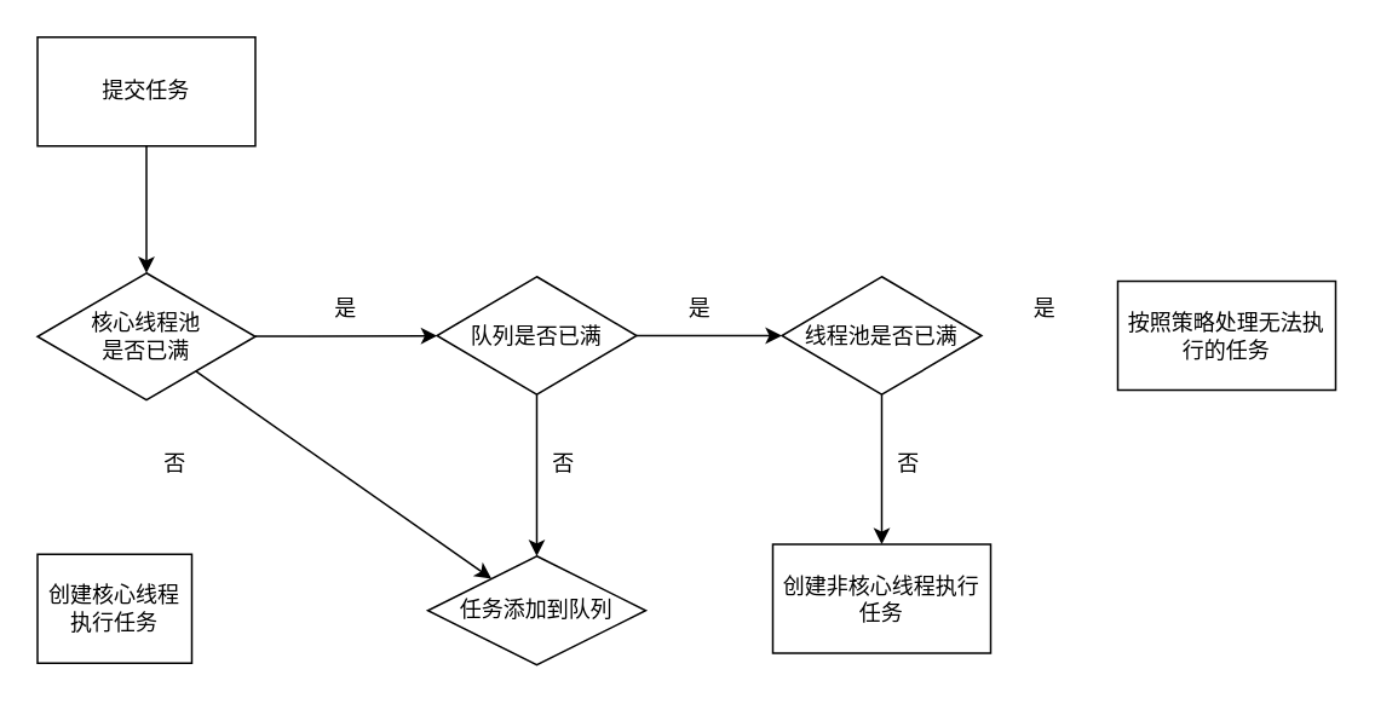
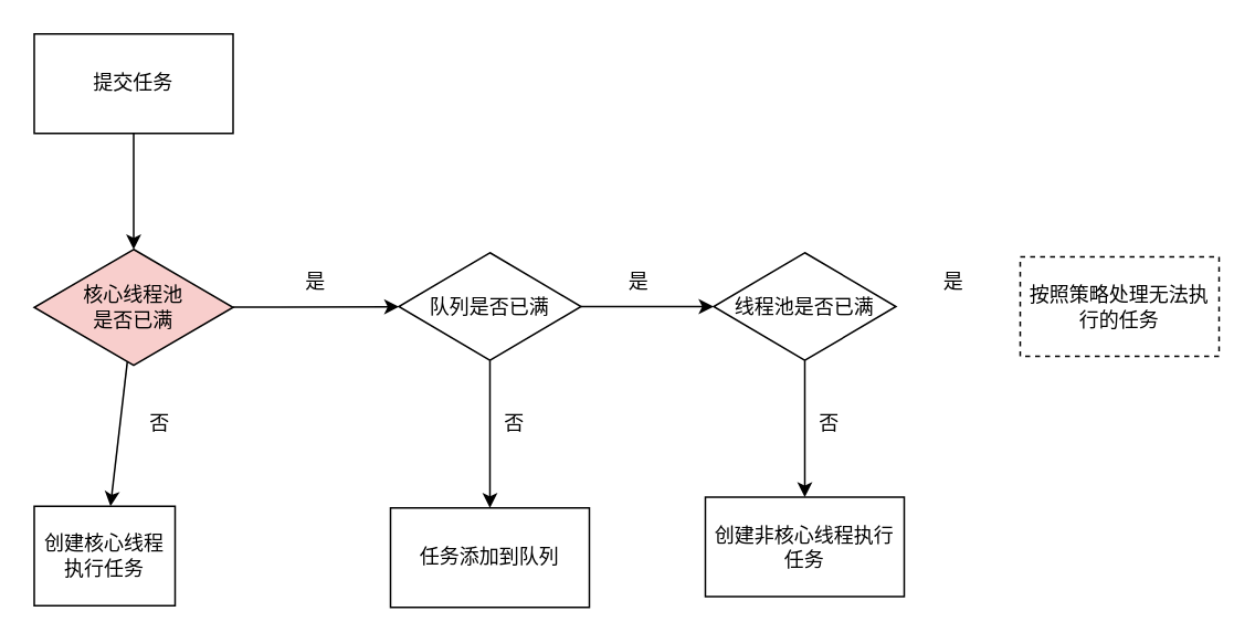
- <mxCell id="6" value="核心线程池&lt;br&gt;是否已满" style="rhombus;whiteSpace=wrap;html=1;rounded=0;" vertex="1" parent="1"><mxGeometry x="20" y="150" width="120" height="70" as="geometry" /></mxCell>
+ <mxCell id="6" value="核心线程池&lt;br&gt;是否已满" style="rhombus;whiteSpace=wrap;html=1;rounded=0;fillColor=#f8cecc;" vertex="1" parent="1"><mxGeometry x="20" y="150" width="120" height="70" as="geometry" /></mxCell>
- <mxCell id="20" value="按照策略处理无法执行的任务" style="whiteSpace=wrap;html=1;rounded=0;" vertex="1" parent="1"><mxGeometry x="615" y="154.5" width="120" height="60" as="geometry" /></mxCell>
+ <mxCell id="20" value="按照策略处理无法执行的任务" style="whiteSpace=wrap;html=1;rounded=0;dashed=1;" vertex="1" parent="1"><mxGeometry x="615" y="154.5" width="120" height="60" as="geometry" /></mxCell>
- <mxCell id="4" value="" style="edgeStyle=none;html=1;" edge="1" parent="1" source="6" target="13"><mxGeometry relative="1" as="geometry" /></mxCell>
+ <mxCell id="4" value="" style="edgeStyle=none;html=1;" edge="1" parent="1" source="6" target="7"><mxGeometry relative="1" as="geometry" /></mxCell>
- <mxCell id="13" value="任务添加到队列" style="rhombus;whiteSpace=wrap;html=1;" vertex="1" parent="1"><mxGeometry x="235" y="306" width="120" height="60" as="geometry" /></mxCell>
+ <mxCell id="13" value="任务添加到队列" style="whiteSpace=wrap;html=1;rounded=0;" vertex="1" parent="1"><mxGeometry x="235" y="306" width="120" height="60" as="geometry" /></mxCell>
